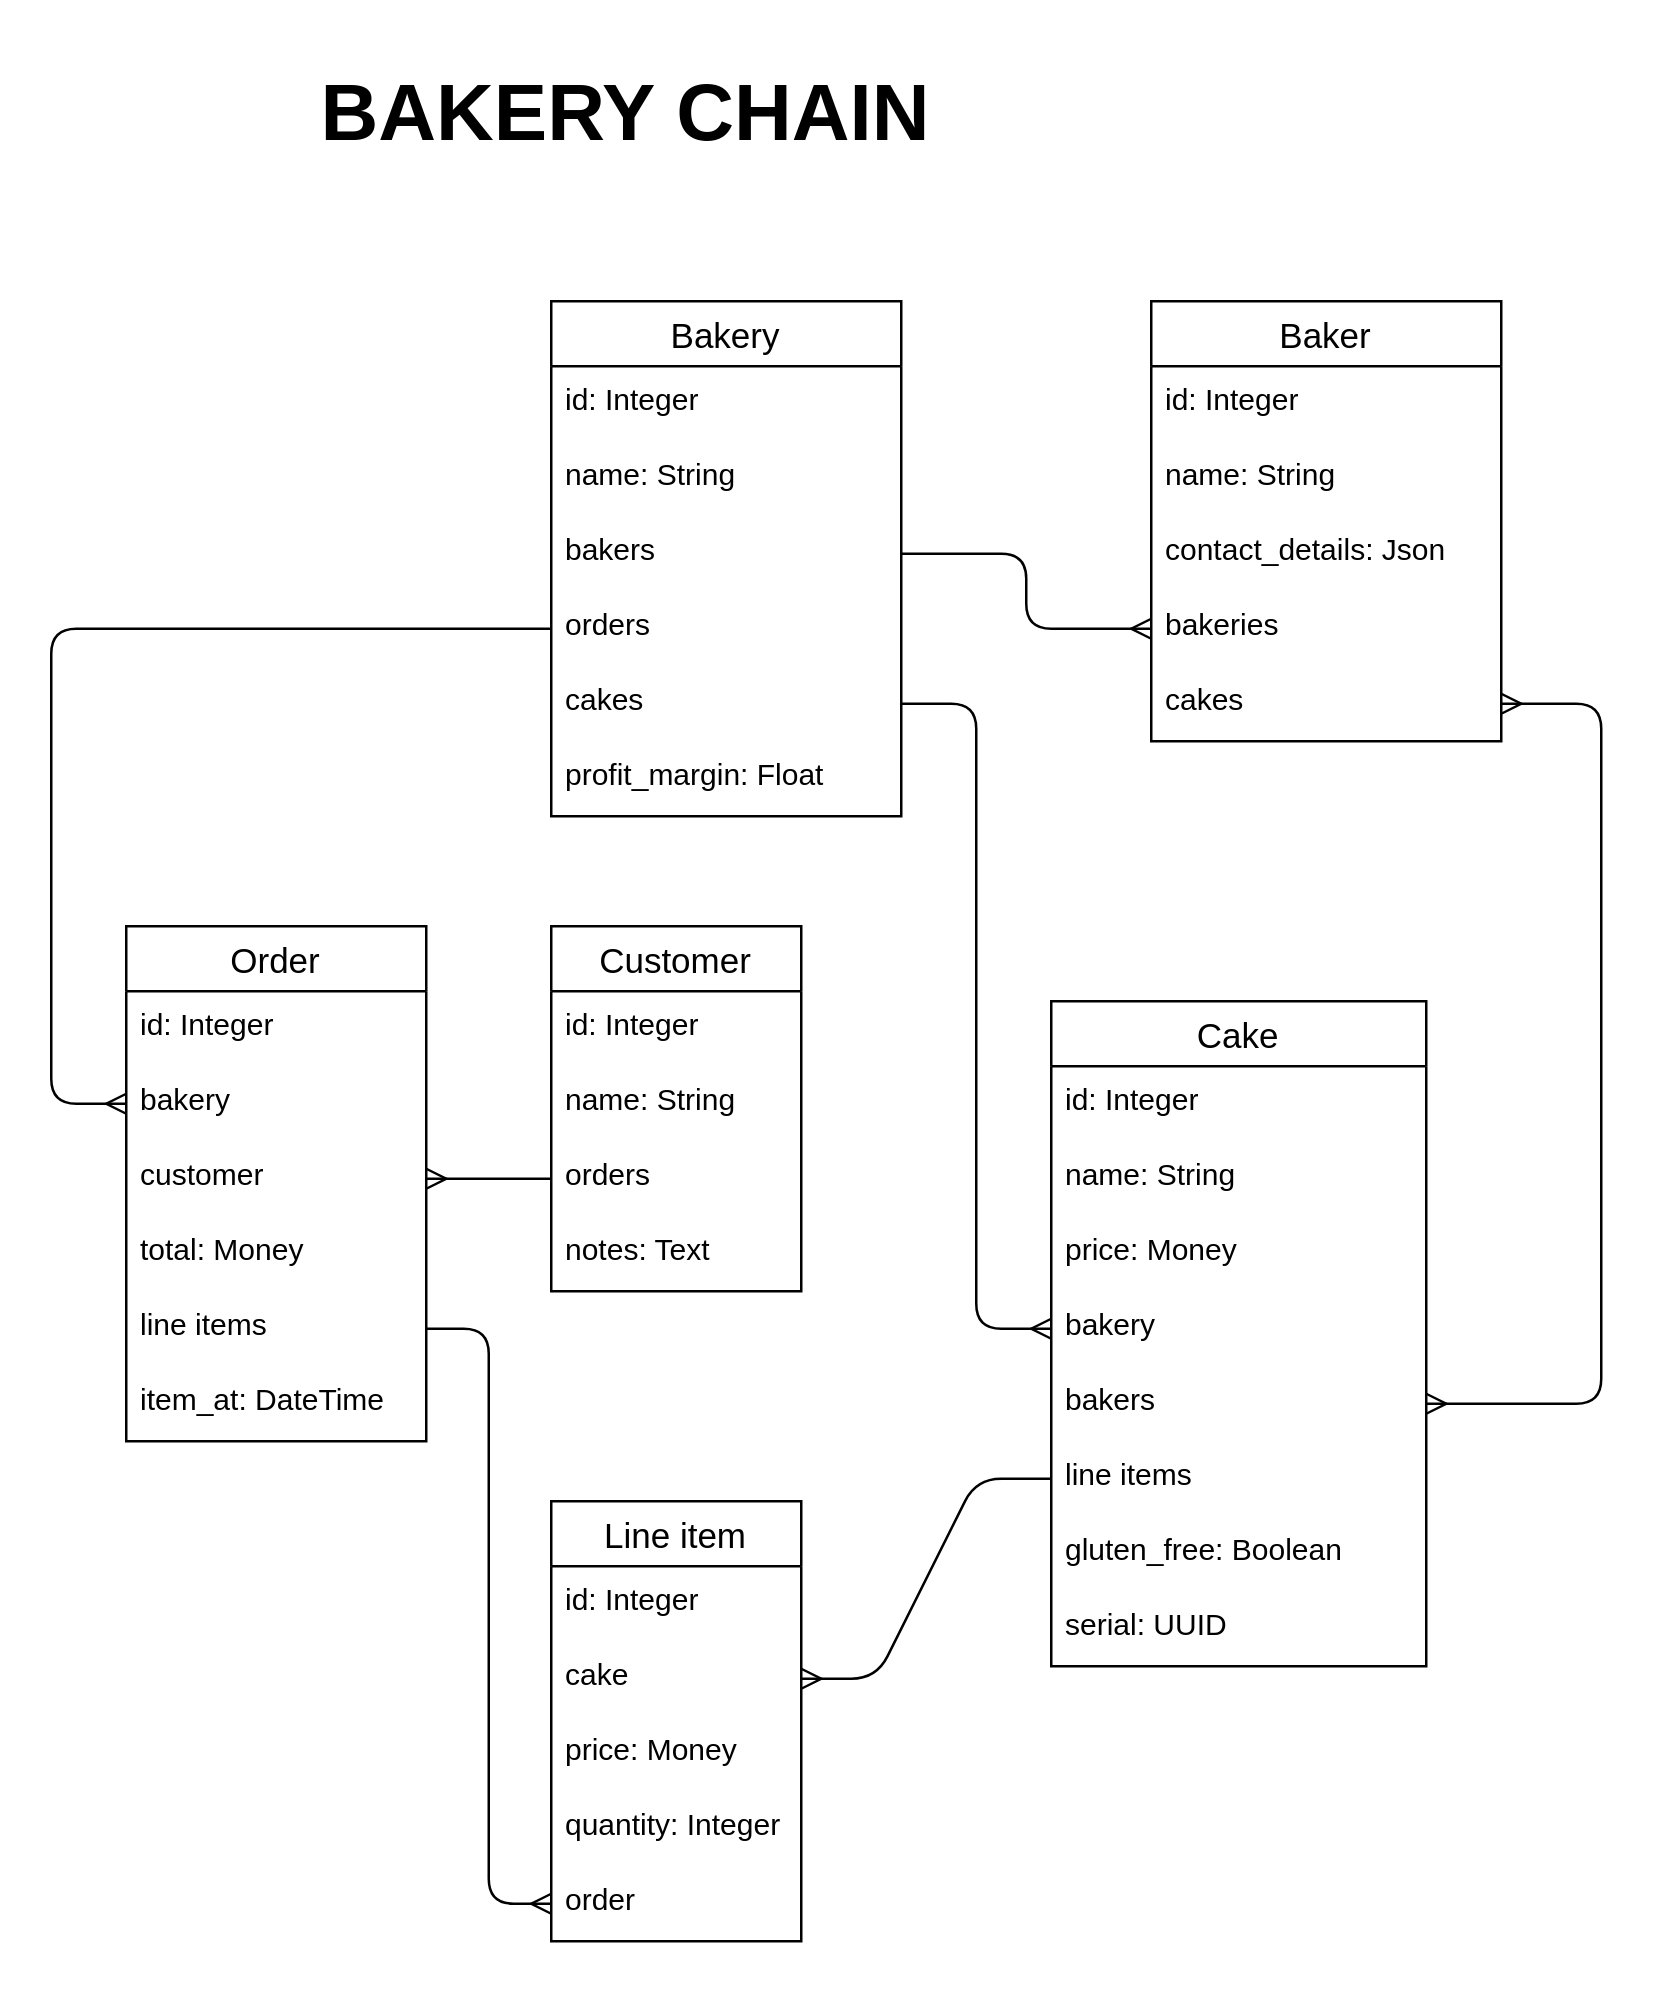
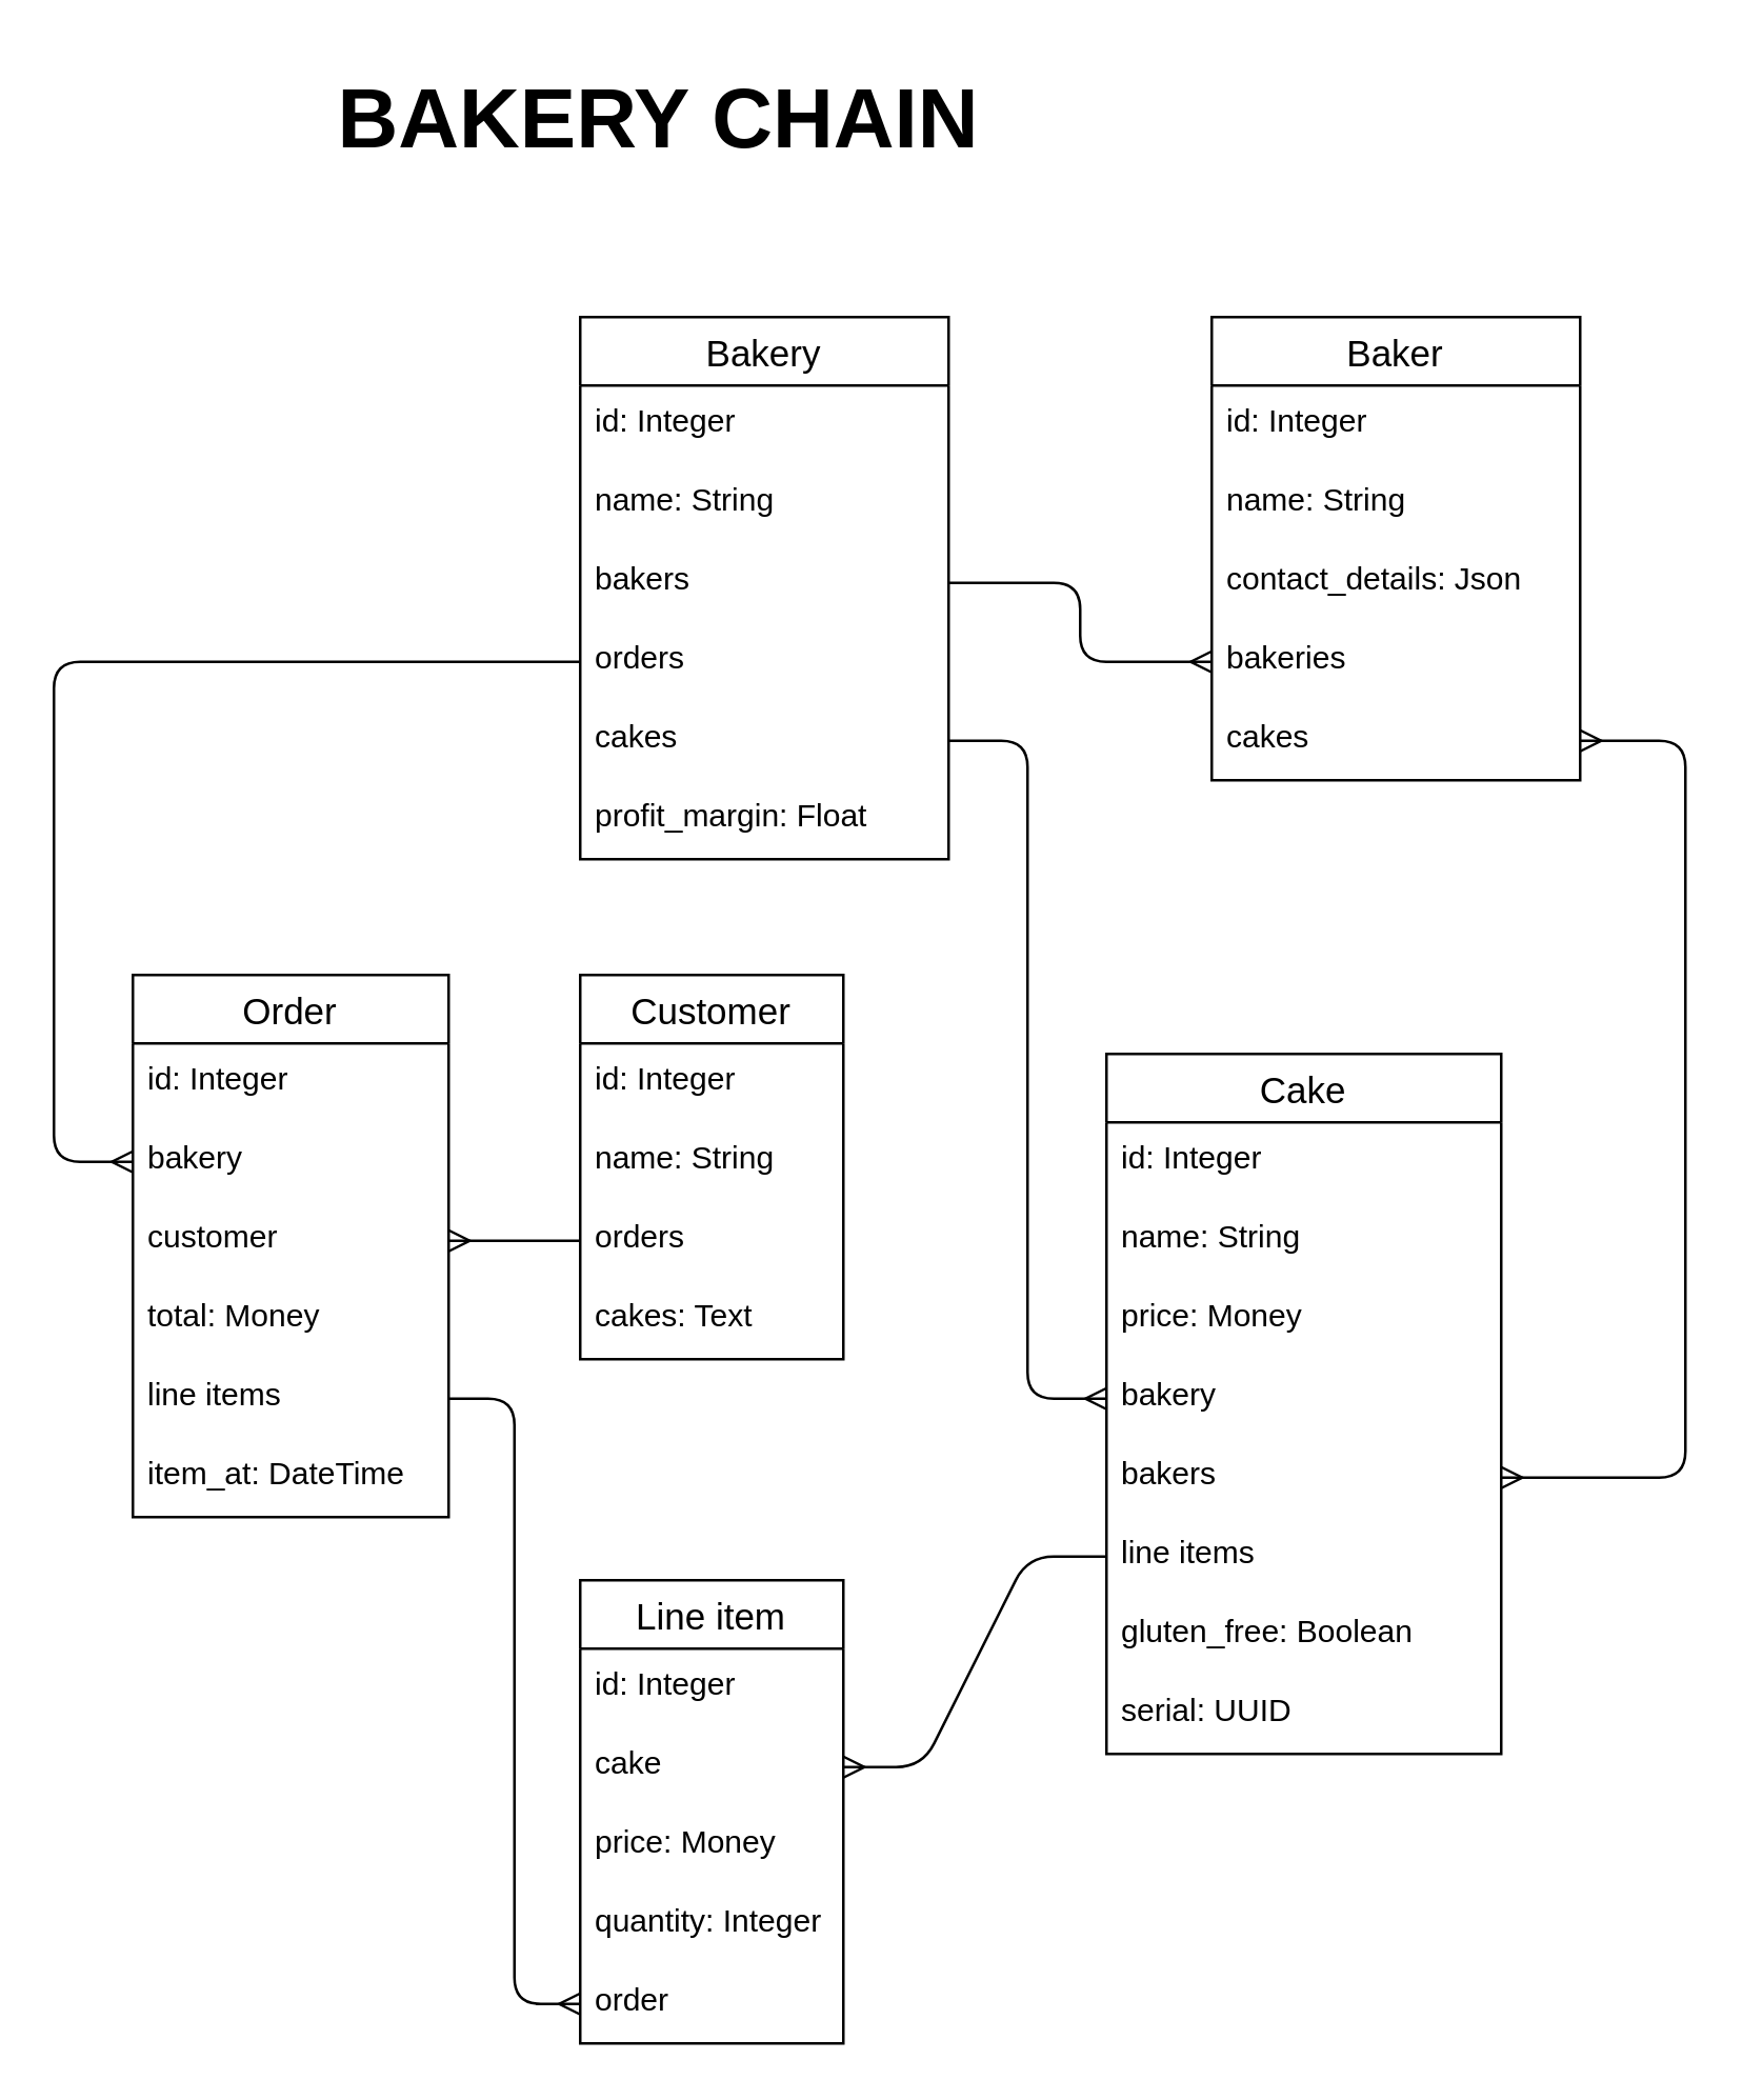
- <mxCell id="44" value="notes: Text" style="text;strokeColor=none;fillColor=none;spacingLeft=4;spacingRight=4;overflow=hidden;rotatable=0;points=[[0,0.5],[1,0.5]];portConstraint=eastwest;fontSize=12;" vertex="1" parent="40"><mxGeometry y="116" width="100" height="30" as="geometry" /></mxCell>
+ <mxCell id="44" value="cakes: Text" style="text;strokeColor=none;fillColor=none;spacingLeft=4;spacingRight=4;overflow=hidden;rotatable=0;points=[[0,0.5],[1,0.5]];portConstraint=eastwest;fontSize=12;" vertex="1" parent="40"><mxGeometry y="116" width="100" height="30" as="geometry" /></mxCell>
